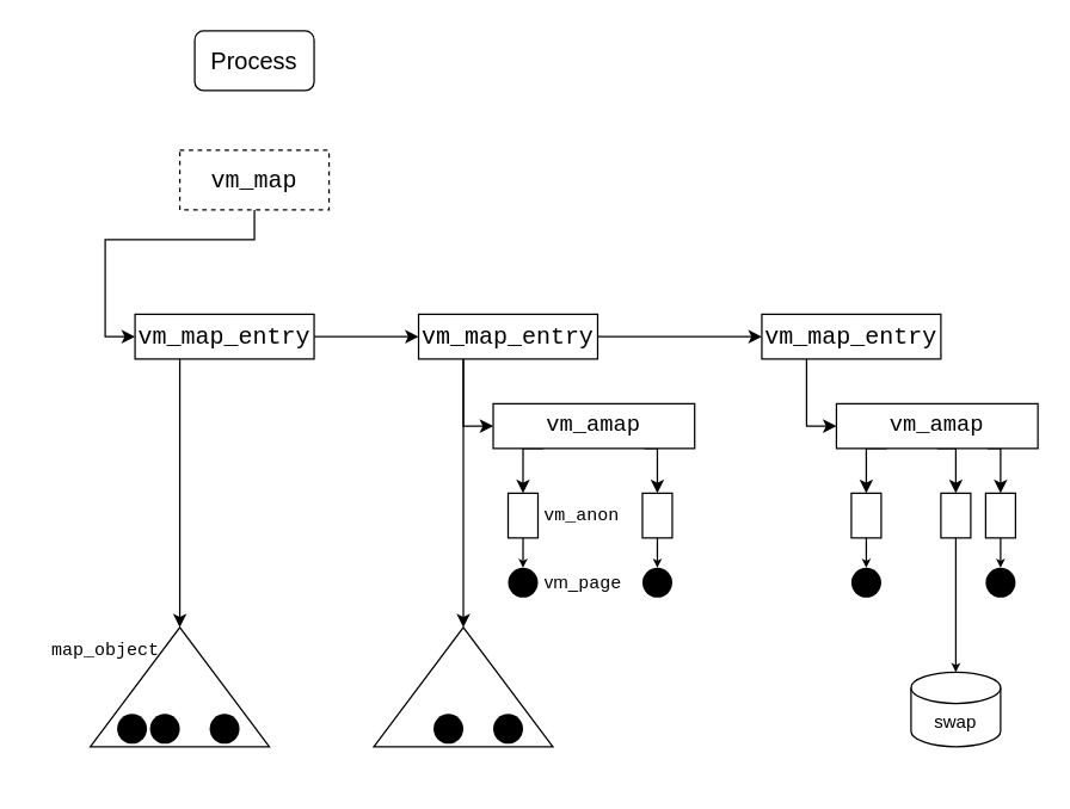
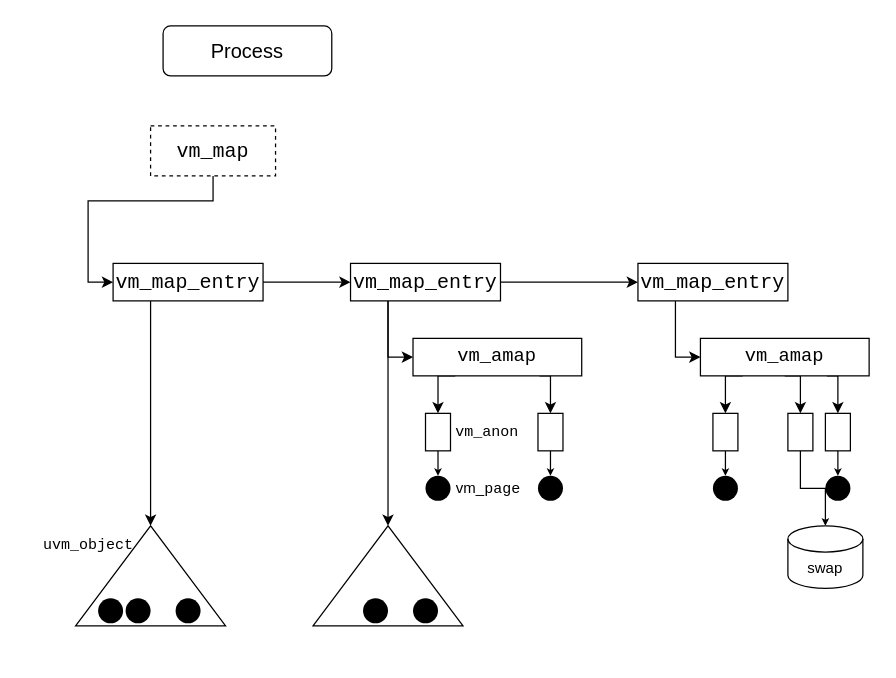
- <mxCell id="7" value="Process" style="rounded=1;whiteSpace=wrap;html=1;fontSize=16;" parent="1" vertex="1"><mxGeometry x="130" y="20" width="80" height="40" as="geometry" /></mxCell>
+ <mxCell id="7" value="Process" style="rounded=1;whiteSpace=wrap;html=1;fontSize=16;" parent="1" vertex="1"><mxGeometry x="130" y="20" width="135" height="40" as="geometry" /></mxCell>
- <mxCell id="43" value="&lt;font style=&quot;font-size: 12px;&quot; face=&quot;Courier New&quot;&gt;map_object&lt;/font&gt;" style="text;html=1;align=center;verticalAlign=middle;resizable=0;points=[];autosize=1;strokeColor=none;fillColor=none;" parent="1" vertex="1"><mxGeometry x="20" y="420" width="100" height="30" as="geometry" /></mxCell>
+ <mxCell id="43" value="&lt;font style=&quot;font-size: 12px;&quot; face=&quot;Courier New&quot;&gt;uvm_object&lt;/font&gt;" style="text;html=1;align=center;verticalAlign=middle;resizable=0;points=[];autosize=1;strokeColor=none;fillColor=none;" parent="1" vertex="1"><mxGeometry x="20" y="420" width="100" height="30" as="geometry" /></mxCell>
- <mxCell id="44" value="&lt;div&gt;swap&lt;/div&gt;" style="shape=cylinder3;whiteSpace=wrap;html=1;boundedLbl=1;backgroundOutline=1;size=10.483;" parent="1" vertex="1"><mxGeometry x="610" y="450" width="60" height="50" as="geometry" /></mxCell>
+ <mxCell id="44" value="&lt;div&gt;swap&lt;/div&gt;" style="shape=cylinder3;whiteSpace=wrap;html=1;boundedLbl=1;backgroundOutline=1;size=10.483;" parent="1" vertex="1"><mxGeometry x="630" y="420" width="60" height="50" as="geometry" /></mxCell>
